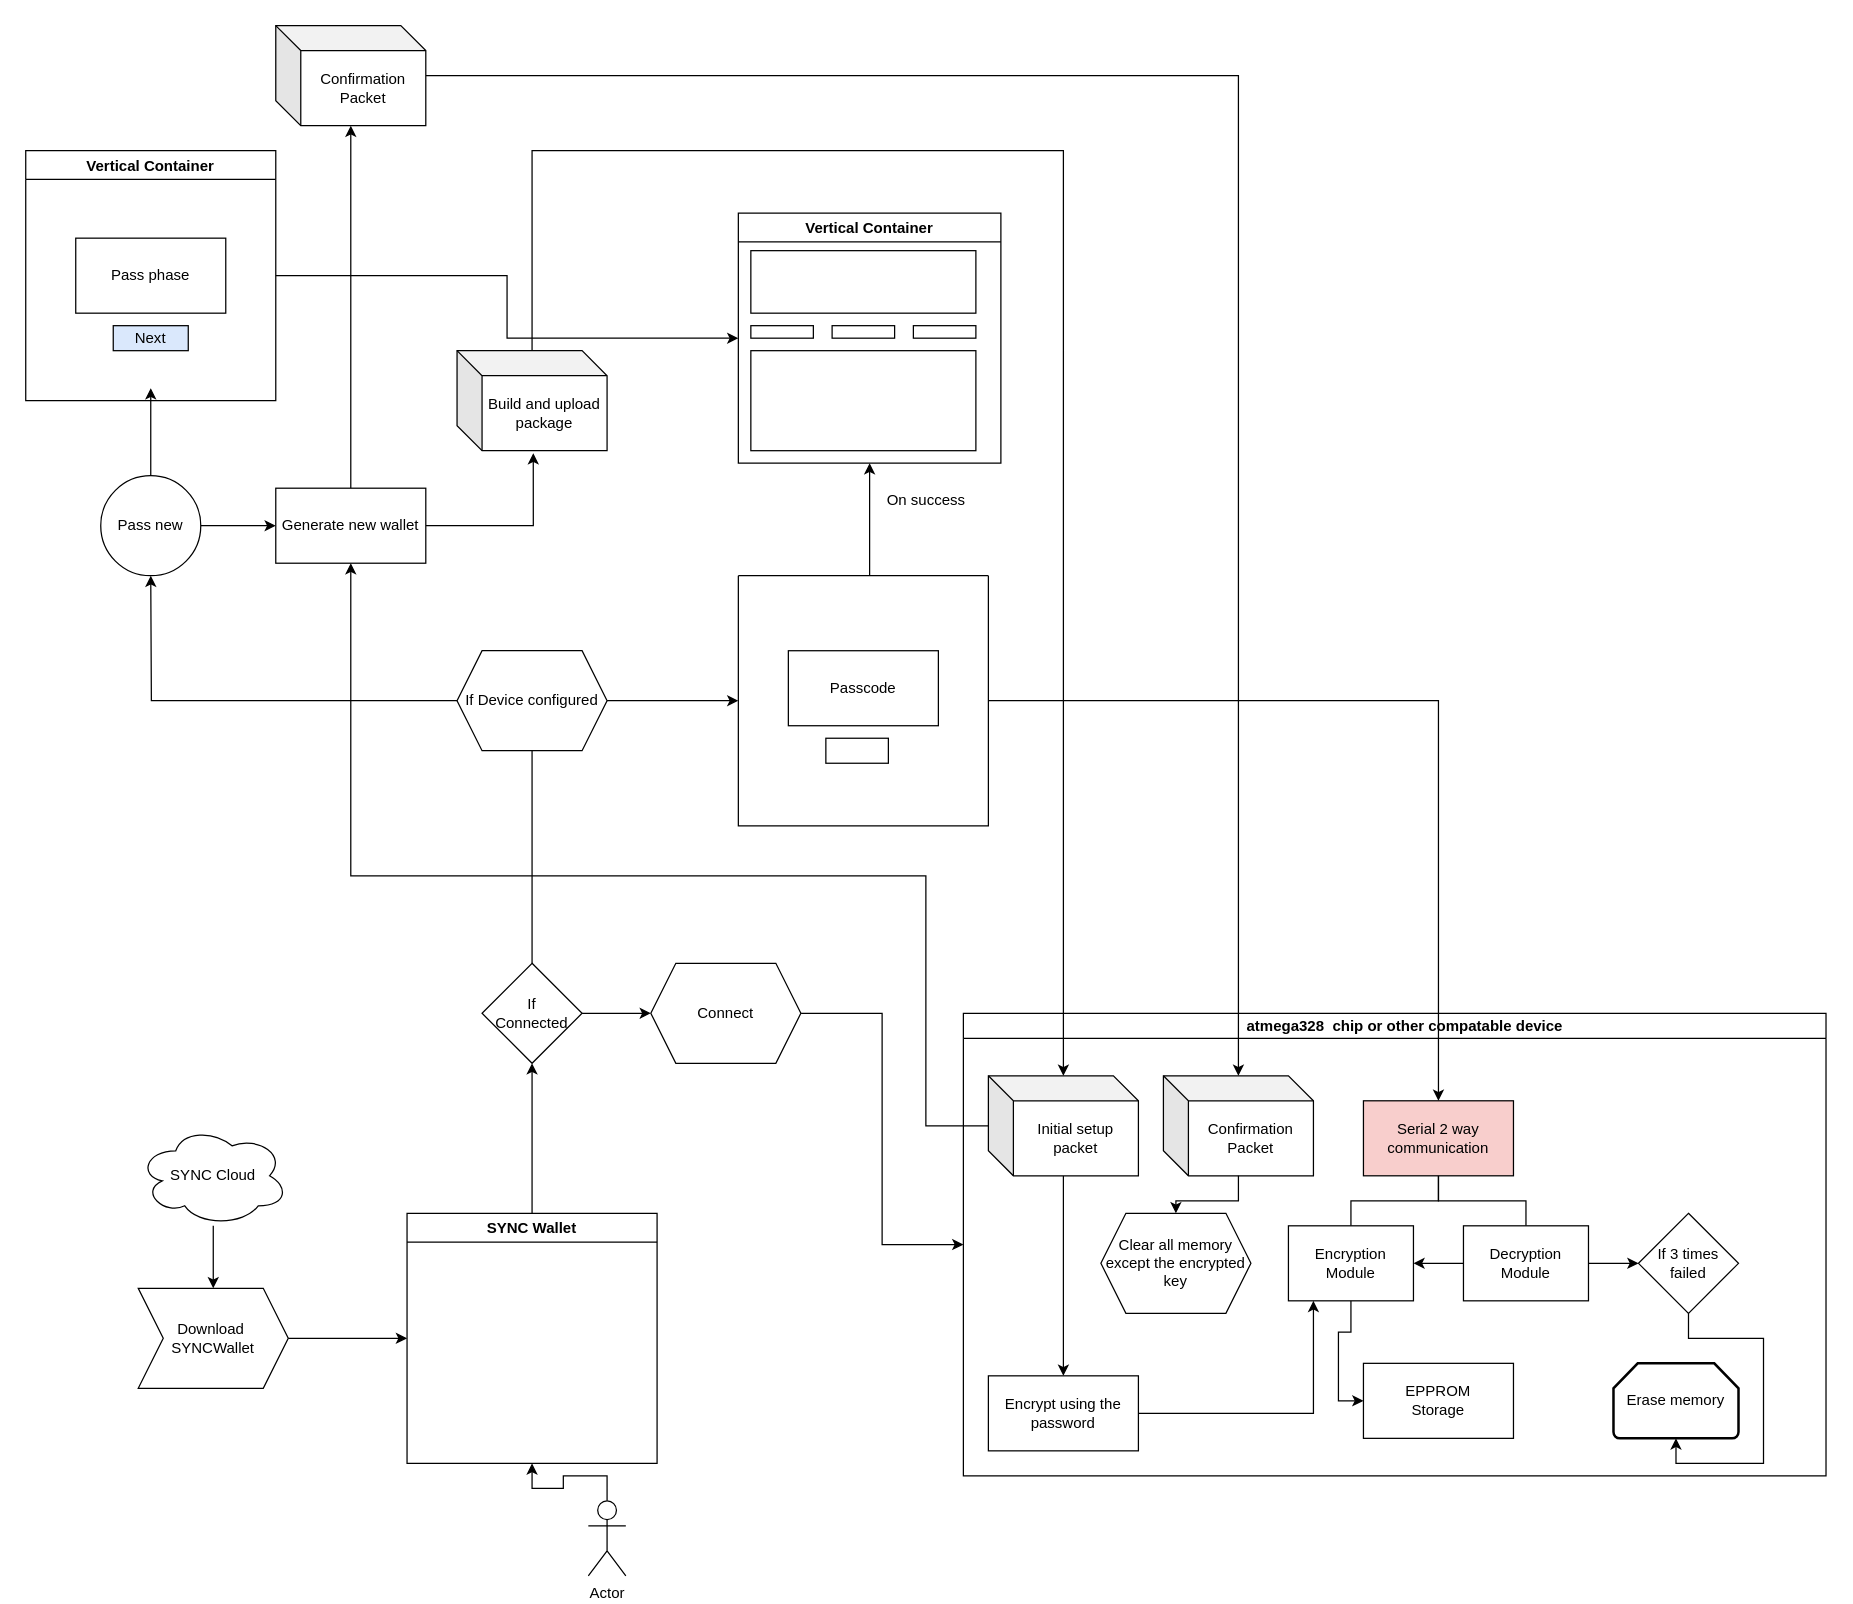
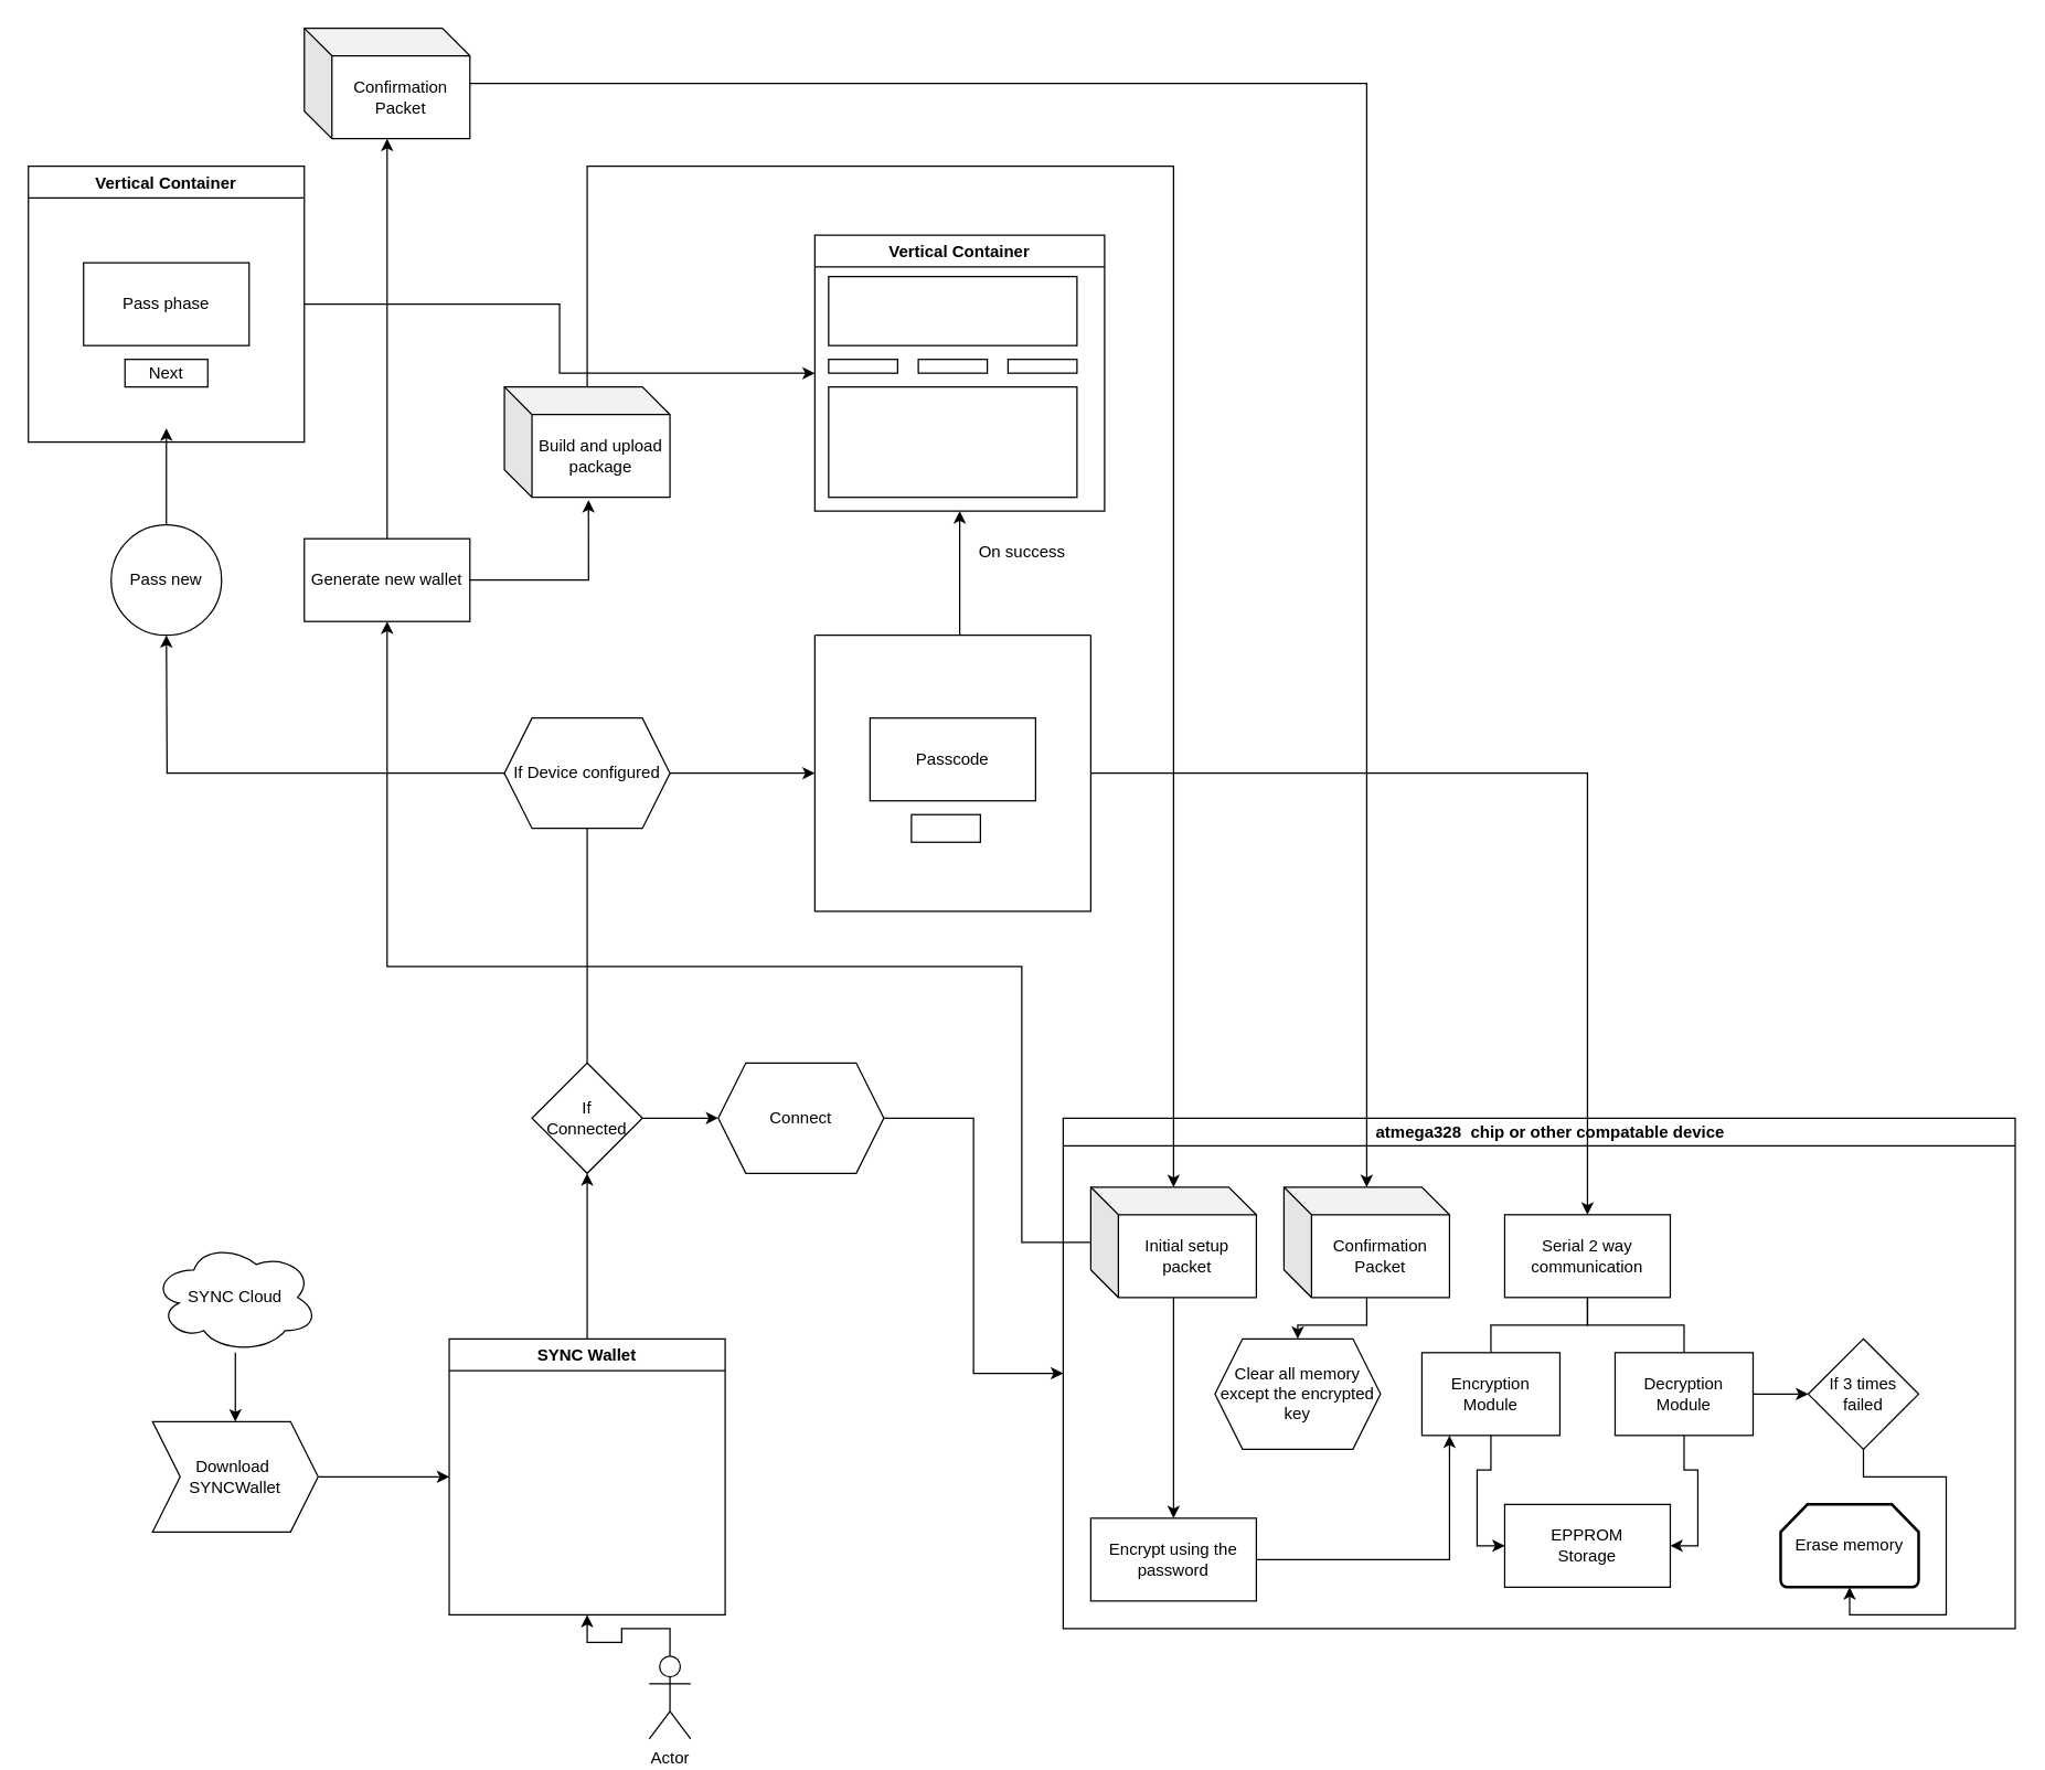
- <mxCell id="54" value="Next" style="rounded=0;whiteSpace=wrap;html=1;fillColor=#dae8fc;" parent="52" vertex="1"><mxGeometry x="70" y="140" width="60" height="20" as="geometry" /></mxCell>
+ <mxCell id="54" value="Next" style="rounded=0;whiteSpace=wrap;html=1;" parent="52" vertex="1"><mxGeometry x="70" y="140" width="60" height="20" as="geometry" /></mxCell>
- <mxCell id="49" value="" style="edgeStyle=orthogonalEdgeStyle;rounded=0;orthogonalLoop=1;jettySize=auto;html=1;" parent="1" source="50" target="57" edge="1"><mxGeometry relative="1" as="geometry" /></mxCell>
- <mxCell id="13" value="Serial 2 way communication" style="whiteSpace=wrap;html=1;align=center;treeFolding=1;treeMoving=1;newEdgeStyle={&quot;edgeStyle&quot;:&quot;elbowEdgeStyle&quot;,&quot;startArrow&quot;:&quot;none&quot;,&quot;endArrow&quot;:&quot;none&quot;};fillColor=#f8cecc;" parent="10" vertex="1"><mxGeometry x="320" y="70" width="120" height="60" as="geometry" /></mxCell>
+ <mxCell id="13" value="Serial 2 way communication" style="whiteSpace=wrap;html=1;align=center;treeFolding=1;treeMoving=1;newEdgeStyle={&quot;edgeStyle&quot;:&quot;elbowEdgeStyle&quot;,&quot;startArrow&quot;:&quot;none&quot;,&quot;endArrow&quot;:&quot;none&quot;};" parent="10" vertex="1"><mxGeometry x="320" y="70" width="120" height="60" as="geometry" /></mxCell>
- <mxCell id="16" style="edgeStyle=orthogonalEdgeStyle;rounded=0;orthogonalLoop=1;jettySize=auto;html=1;" parent="10" source="18" target="15" edge="1"><mxGeometry relative="1" as="geometry" /></mxCell>
+ <mxCell id="16" style="edgeStyle=orthogonalEdgeStyle;rounded=0;orthogonalLoop=1;jettySize=auto;html=1;entryX=1;entryY=0.5;entryDx=0;entryDy=0;" parent="10" source="18" target="19" edge="1"><mxGeometry relative="1" as="geometry" /></mxCell>
